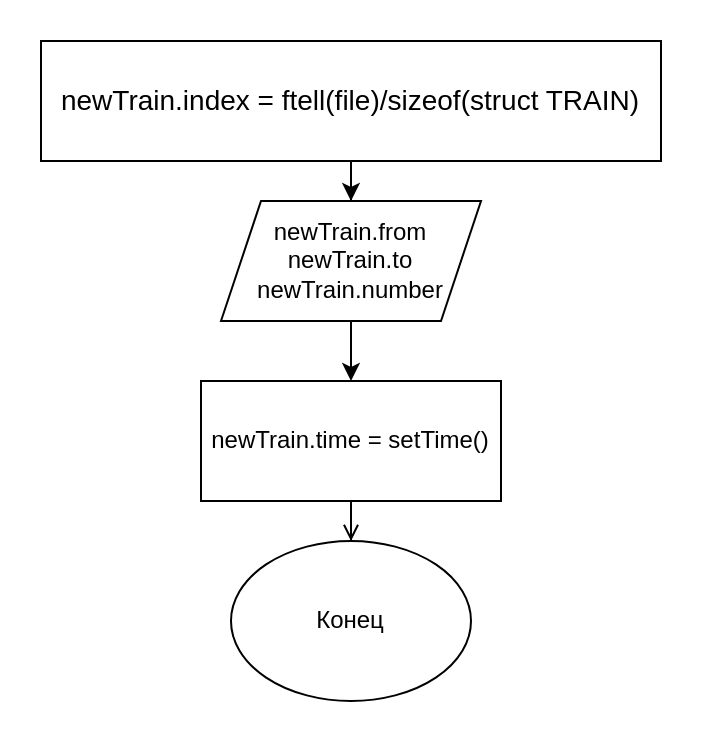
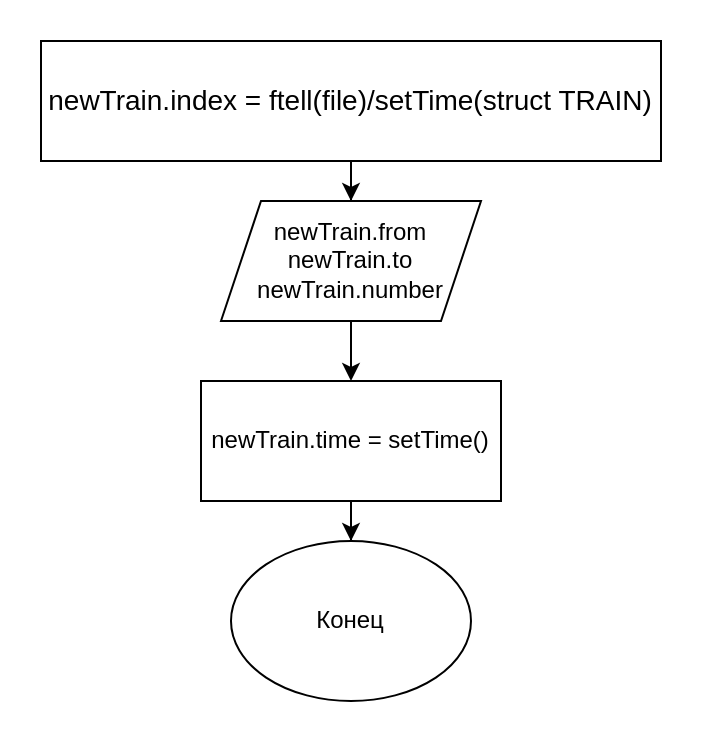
- <mxCell id="3" value="&lt;div style=&quot;font-size: 14px; line-height: 19px;&quot;&gt;&lt;span style=&quot;background-color: rgb(255, 255, 255);&quot;&gt;newTrain.index = ftell(file)/sizeof(struct TRAIN)&lt;/span&gt;&lt;/div&gt;" style="rounded=0;whiteSpace=wrap;html=1;" vertex="1" parent="1"><mxGeometry x="20" y="20" width="310" height="60" as="geometry" /></mxCell>
+ <mxCell id="3" value="&lt;div style=&quot;font-size: 14px; line-height: 19px;&quot;&gt;&lt;span style=&quot;background-color: rgb(255, 255, 255);&quot;&gt;newTrain.index = ftell(file)/setTime(struct TRAIN)&lt;/span&gt;&lt;/div&gt;" style="rounded=0;whiteSpace=wrap;html=1;" vertex="1" parent="1"><mxGeometry x="20" y="20" width="310" height="60" as="geometry" /></mxCell>
- <mxCell id="6" style="edgeStyle=orthogonalEdgeStyle;rounded=0;orthogonalLoop=1;jettySize=auto;html=1;endArrow=open;" edge="1" parent="1" source="7" target="8"><mxGeometry relative="1" as="geometry" /></mxCell>
+ <mxCell id="6" style="edgeStyle=orthogonalEdgeStyle;rounded=0;orthogonalLoop=1;jettySize=auto;html=1;" edge="1" parent="1" source="7" target="8"><mxGeometry relative="1" as="geometry" /></mxCell>
